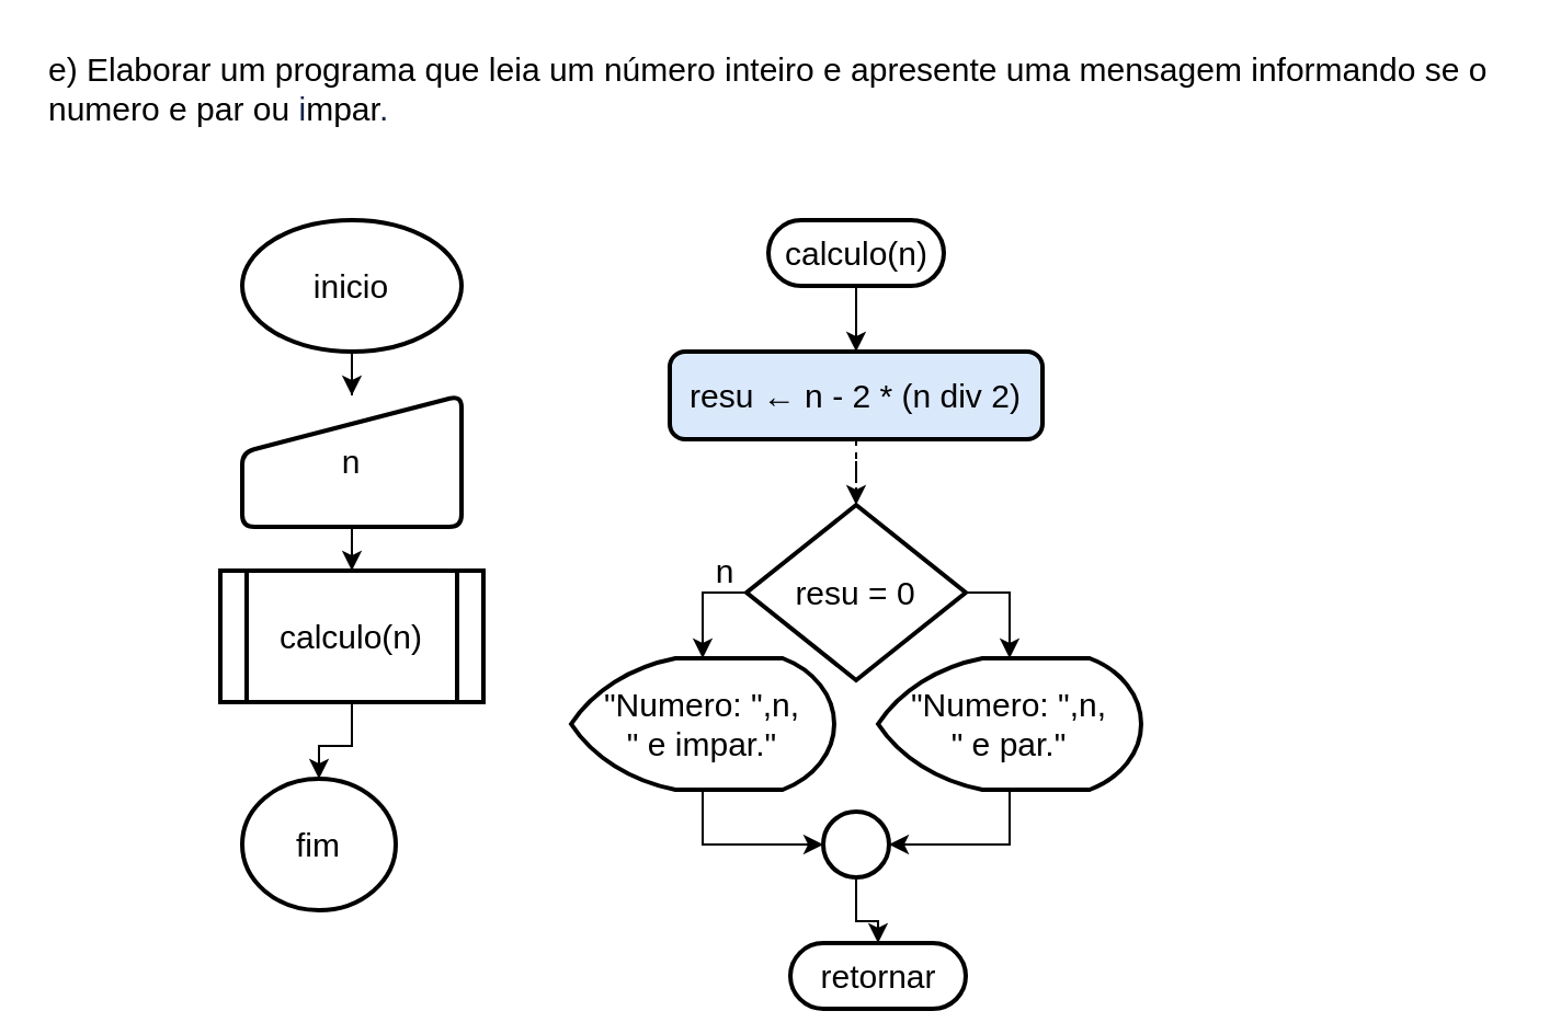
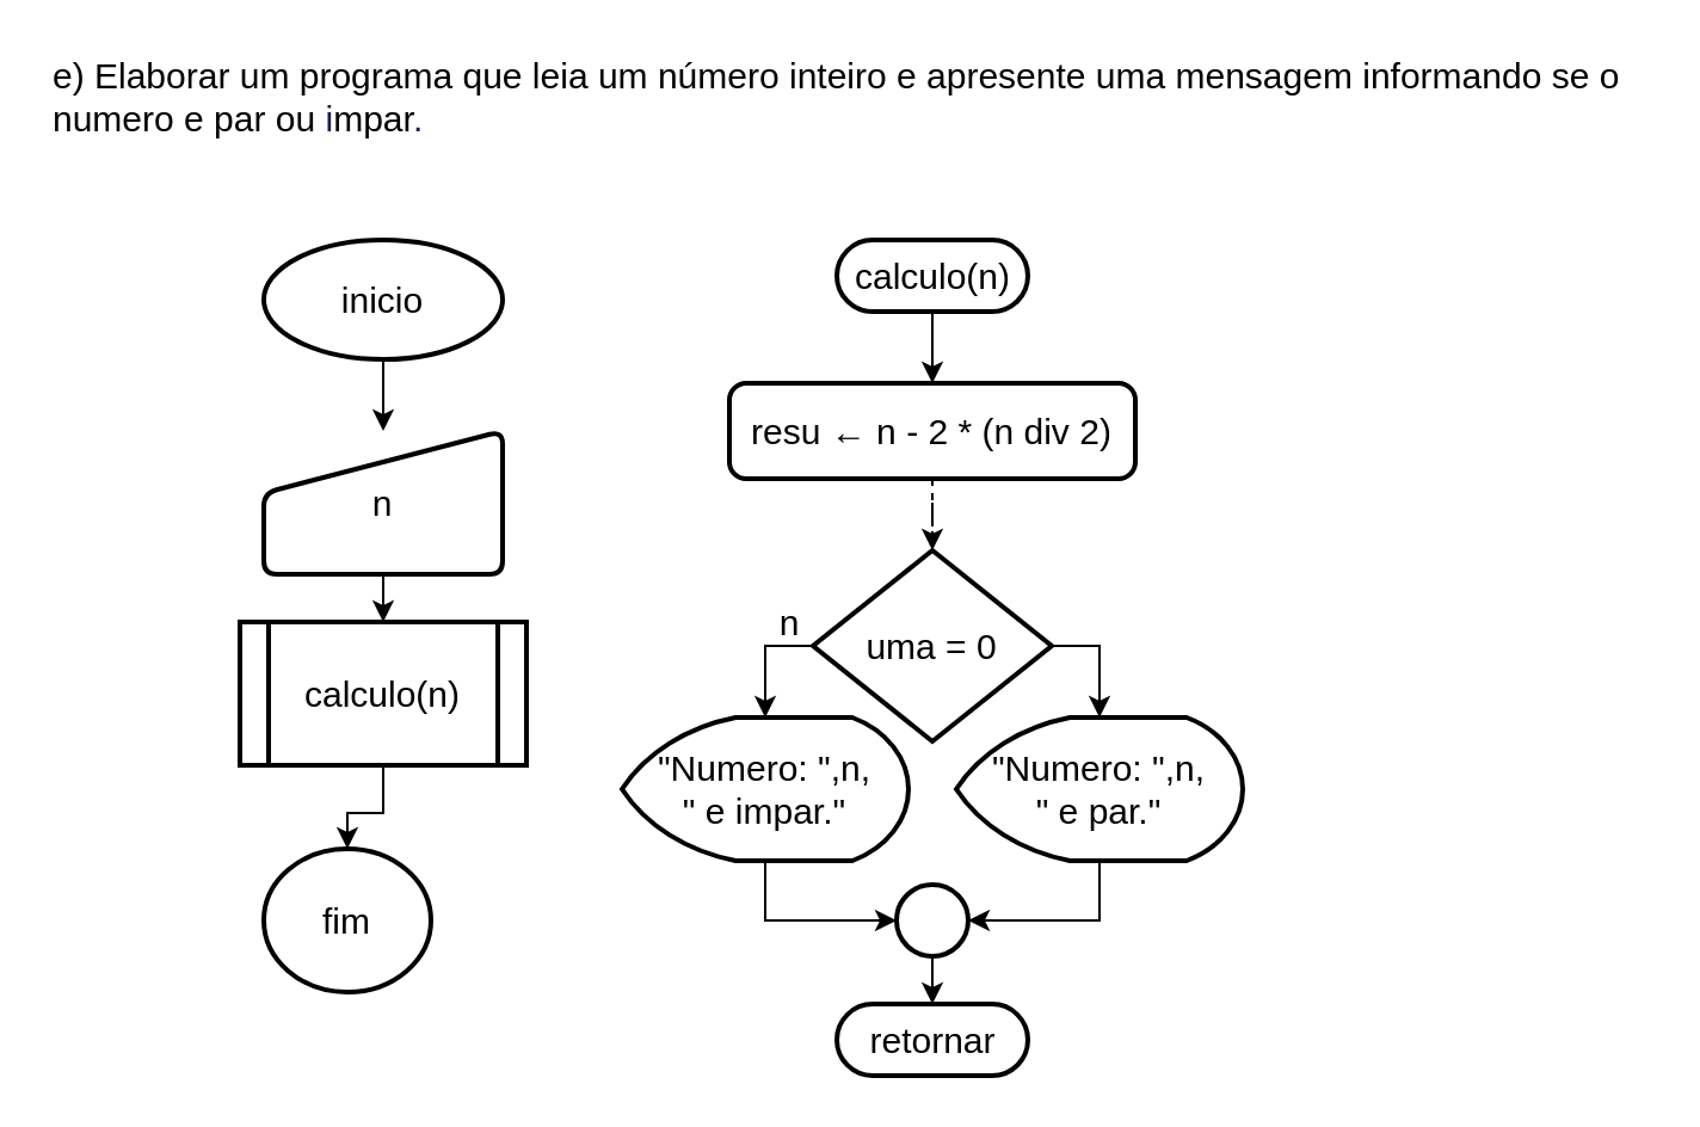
- <mxCell id="8" value="inicio" style="strokeWidth=2;html=1;shape=mxgraph.flowchart.start_1;whiteSpace=wrap;fontSize=15;" vertex="1" parent="1"><mxGeometry x="110" y="100" width="100" height="60" as="geometry" /></mxCell>
+ <mxCell id="8" value="inicio" style="strokeWidth=2;html=1;shape=mxgraph.flowchart.start_1;whiteSpace=wrap;fontSize=15;" vertex="1" parent="1"><mxGeometry x="110" y="100" width="100" height="50" as="geometry" /></mxCell>
- <mxCell id="14" value="resu ← n - 2 * (n div 2)" style="rounded=1;whiteSpace=wrap;html=1;absoluteArcSize=1;arcSize=14;strokeWidth=2;fontSize=15;fillColor=#dae8fc;" vertex="1" parent="1"><mxGeometry x="305" y="160" width="170" height="40" as="geometry" /></mxCell>
+ <mxCell id="14" value="resu ← n - 2 * (n div 2)" style="rounded=1;whiteSpace=wrap;html=1;absoluteArcSize=1;arcSize=14;strokeWidth=2;fontSize=15;" vertex="1" parent="1"><mxGeometry x="305" y="160" width="170" height="40" as="geometry" /></mxCell>
- <mxCell id="17" value="resu = 0" style="rhombus;whiteSpace=wrap;html=1;fontSize=15;rounded=1;arcSize=0;strokeWidth=2;" vertex="1" parent="1"><mxGeometry x="340" y="230" width="100" height="80" as="geometry" /></mxCell>
+ <mxCell id="17" value="uma = 0" style="rhombus;whiteSpace=wrap;html=1;fontSize=15;rounded=1;arcSize=0;strokeWidth=2;" vertex="1" parent="1"><mxGeometry x="340" y="230" width="100" height="80" as="geometry" /></mxCell>
- <mxCell id="5" value="retornar" style="html=1;dashed=0;whitespace=wrap;shape=mxgraph.dfd.start;fontSize=15;strokeWidth=2;" vertex="1" parent="1"><mxGeometry x="360" y="430" width="80" height="30" as="geometry" /></mxCell>
+ <mxCell id="5" value="retornar" style="html=1;dashed=0;whitespace=wrap;shape=mxgraph.dfd.start;fontSize=15;strokeWidth=2;" vertex="1" parent="1"><mxGeometry x="350" y="420" width="80" height="30" as="geometry" /></mxCell>
